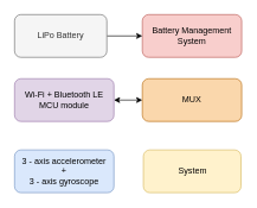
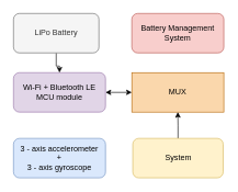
- <mxCell id="6" style="edgeStyle=orthogonalEdgeStyle;rounded=0;orthogonalLoop=1;jettySize=auto;html=1;startArrow=none;startFill=0;endArrow=classic;endFill=1;entryX=0;entryY=0.5;entryDx=0;entryDy=0;" edge="1" parent="1" source="10" target="2"><mxGeometry relative="1" as="geometry"><mxPoint x="80" y="40" as="targetPoint" /></mxGeometry></mxCell>
+ <mxCell id="6" style="edgeStyle=orthogonalEdgeStyle;rounded=0;orthogonalLoop=1;jettySize=auto;html=1;startArrow=none;startFill=0;endArrow=classic;endFill=1;" edge="1" parent="1" source="10" target="4"><mxGeometry relative="1" as="geometry"><mxPoint x="80" y="40" as="targetPoint" /></mxGeometry></mxCell>
- <mxCell id="7" value="MUX" style="rounded=1;whiteSpace=wrap;html=1;fillColor=#fad7ac;strokeColor=#b46504;" vertex="1" parent="1"><mxGeometry x="200" y="110" width="140" height="60" as="geometry" /></mxCell>
+ <mxCell id="7" value="MUX" style="whiteSpace=wrap;html=1;fillColor=#fad7ac;strokeColor=#b46504;rounded=0;" vertex="1" parent="1"><mxGeometry x="200" y="110" width="140" height="60" as="geometry" /></mxCell>
+ <mxCell id="8" style="edgeStyle=orthogonalEdgeStyle;rounded=0;orthogonalLoop=1;jettySize=auto;html=1;entryX=0.5;entryY=1;entryDx=0;entryDy=0;" edge="1" parent="1" source="9" target="7"><mxGeometry relative="1" as="geometry" /></mxCell>
